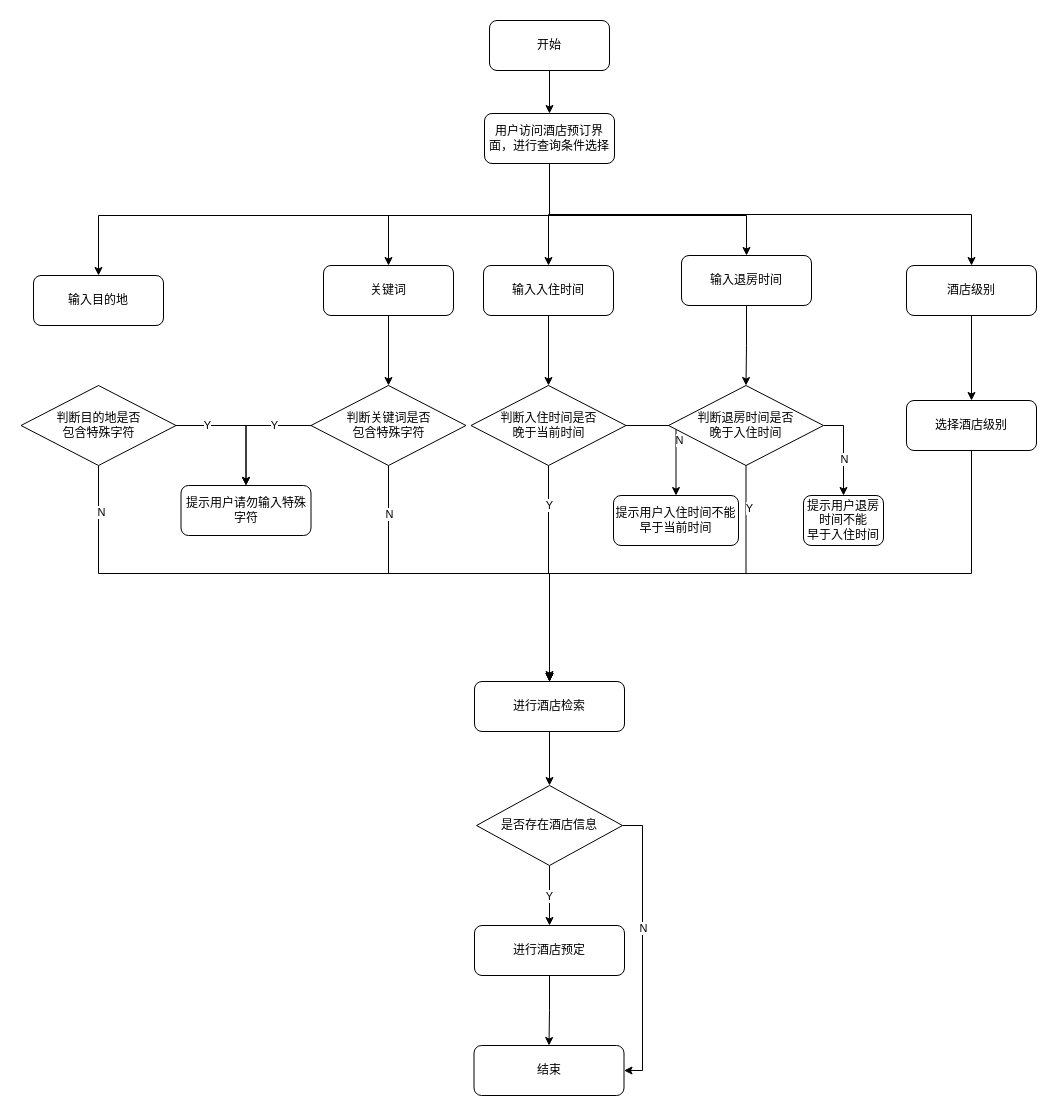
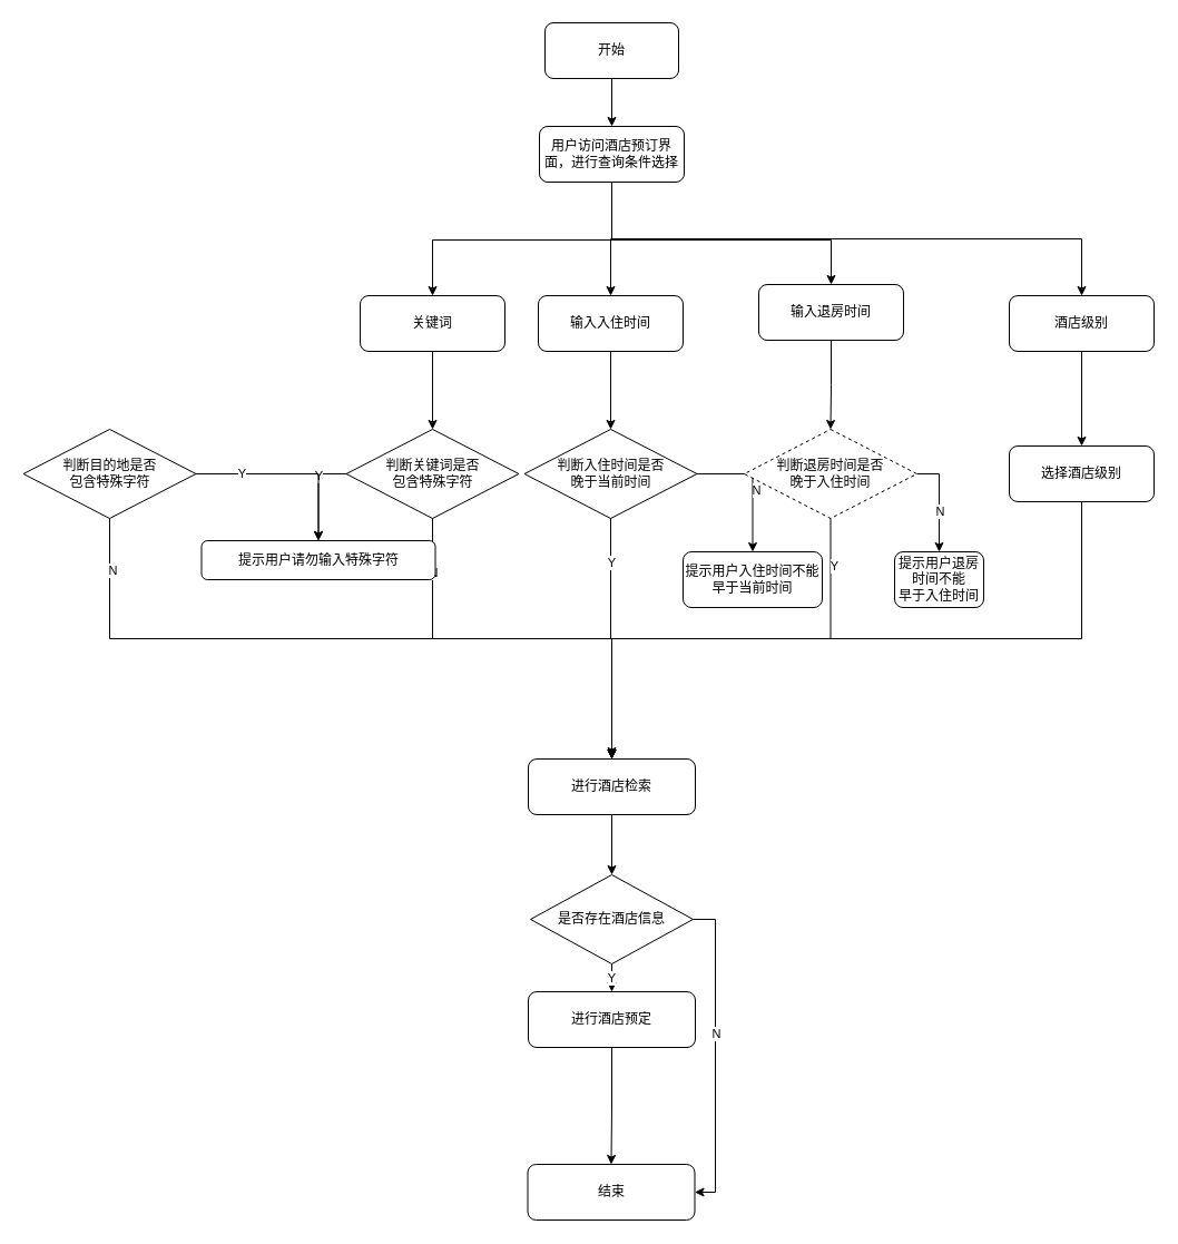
- <mxCell id="4" style="edgeStyle=orthogonalEdgeStyle;rounded=0;orthogonalLoop=1;jettySize=auto;html=1;exitX=0.5;exitY=1;exitDx=0;exitDy=0;entryX=0.5;entryY=0;entryDx=0;entryDy=0;" edge="1" parent="1" source="9" target="10"><mxGeometry relative="1" as="geometry"><Array as="points"><mxPoint x="549" y="215" /><mxPoint x="98" y="215" /></Array></mxGeometry></mxCell>
- <mxCell id="10" value="输入目的地" style="rounded=1;whiteSpace=wrap;html=1;" vertex="1" parent="1"><mxGeometry x="33" y="275" width="130" height="50" as="geometry" /></mxCell>
- <mxCell id="42" value="&lt;div&gt;判断退房时间是否&lt;/div&gt;&lt;div&gt;晚于入住时间&lt;/div&gt;" style="rhombus;whiteSpace=wrap;html=1;" vertex="1" parent="1"><mxGeometry x="668" y="385" width="155" height="80" as="geometry" /></mxCell>
+ <mxCell id="42" value="&lt;div&gt;判断退房时间是否&lt;/div&gt;&lt;div&gt;晚于入住时间&lt;/div&gt;" style="rhombus;whiteSpace=wrap;html=1;dashed=1;" vertex="1" parent="1"><mxGeometry x="668" y="385" width="155" height="80" as="geometry" /></mxCell>
- <mxCell id="27" value="提示用户请勿输入特殊字符" style="rounded=1;whiteSpace=wrap;html=1;" vertex="1" parent="1"><mxGeometry x="180.5" y="485" width="130" height="50" as="geometry" /></mxCell>
+ <mxCell id="27" value="提示用户请勿输入特殊字符" style="rounded=1;whiteSpace=wrap;html=1;" vertex="1" parent="1"><mxGeometry x="180.5" y="485" width="210" height="35" as="geometry" /></mxCell>
- <mxCell id="52" value="进行酒店预定" style="rounded=1;whiteSpace=wrap;html=1;" vertex="1" parent="1"><mxGeometry x="474" y="925" width="150" height="50" as="geometry" /></mxCell>
+ <mxCell id="52" value="进行酒店预定" style="rounded=1;whiteSpace=wrap;html=1;" vertex="1" parent="1"><mxGeometry x="474" y="890" width="150" height="50" as="geometry" /></mxCell>
